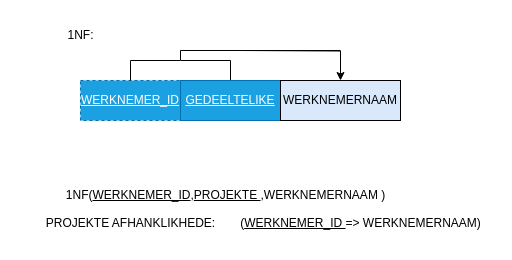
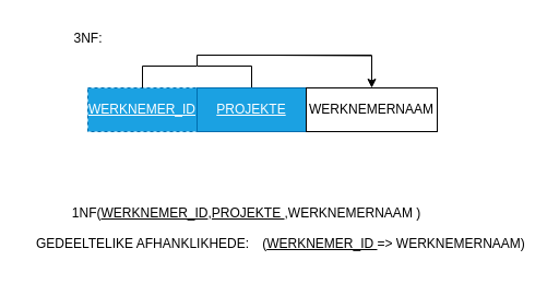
- <mxCell id="8" value="1NF:" style="text;html=1;align=center;verticalAlign=middle;resizable=0;points=[];autosize=1;strokeColor=none;fillColor=none;" vertex="1" parent="1"><mxGeometry x="55" y="20" width="50" height="30" as="geometry" /></mxCell>
+ <mxCell id="8" value="3NF:" style="text;html=1;align=center;verticalAlign=middle;resizable=0;points=[];autosize=1;strokeColor=none;fillColor=none;" vertex="1" parent="1"><mxGeometry x="55" y="20" width="50" height="30" as="geometry" /></mxCell>
- <mxCell id="5" value="&lt;u&gt;GEDEELTELIKE&lt;/u&gt;" style="whiteSpace=wrap;html=1;align=center;fillColor=#1ba1e2;fontColor=#ffffff;strokeColor=#006EAF;" vertex="1" parent="1"><mxGeometry x="180" y="80" width="100" height="40" as="geometry" /></mxCell>
+ <mxCell id="5" value="&lt;u&gt;PROJEKTE&lt;/u&gt;" style="whiteSpace=wrap;html=1;align=center;fillColor=#1ba1e2;fontColor=#ffffff;strokeColor=#006EAF;" vertex="1" parent="1"><mxGeometry x="180" y="80" width="100" height="40" as="geometry" /></mxCell>
- <mxCell id="7" value="WERKNEMERNAAM" style="whiteSpace=wrap;html=1;align=center;fillColor=#dae8fc;" vertex="1" parent="1"><mxGeometry x="280" y="80" width="120" height="40" as="geometry" /></mxCell>
+ <mxCell id="7" value="WERKNEMERNAAM" style="whiteSpace=wrap;html=1;align=center;" vertex="1" parent="1"><mxGeometry x="280" y="80" width="120" height="40" as="geometry" /></mxCell>
- <mxCell id="10" value="PROJEKTE AFHANKLIKHEDE:" style="text;html=1;align=center;verticalAlign=middle;resizable=0;points=[];autosize=1;strokeColor=none;fillColor=none;" vertex="1" parent="1"><mxGeometry x="20" y="208" width="220" height="30" as="geometry" /></mxCell>
+ <mxCell id="10" value="GEDEELTELIKE AFHANKLIKHEDE:" style="text;html=1;align=center;verticalAlign=middle;resizable=0;points=[];autosize=1;strokeColor=none;fillColor=none;" vertex="1" parent="1"><mxGeometry x="20" y="208" width="220" height="30" as="geometry" /></mxCell>
